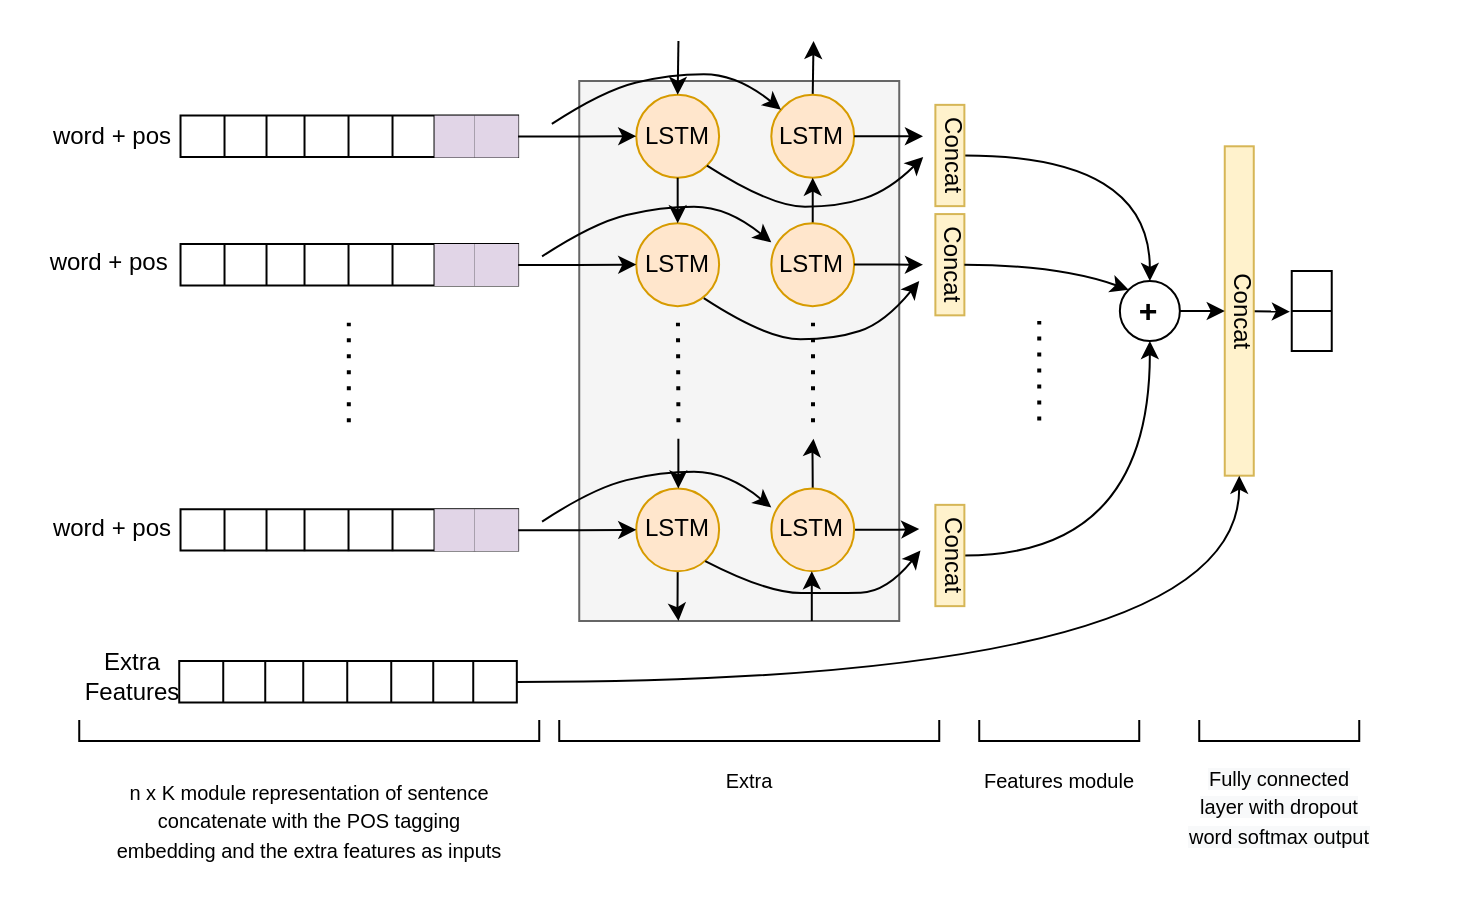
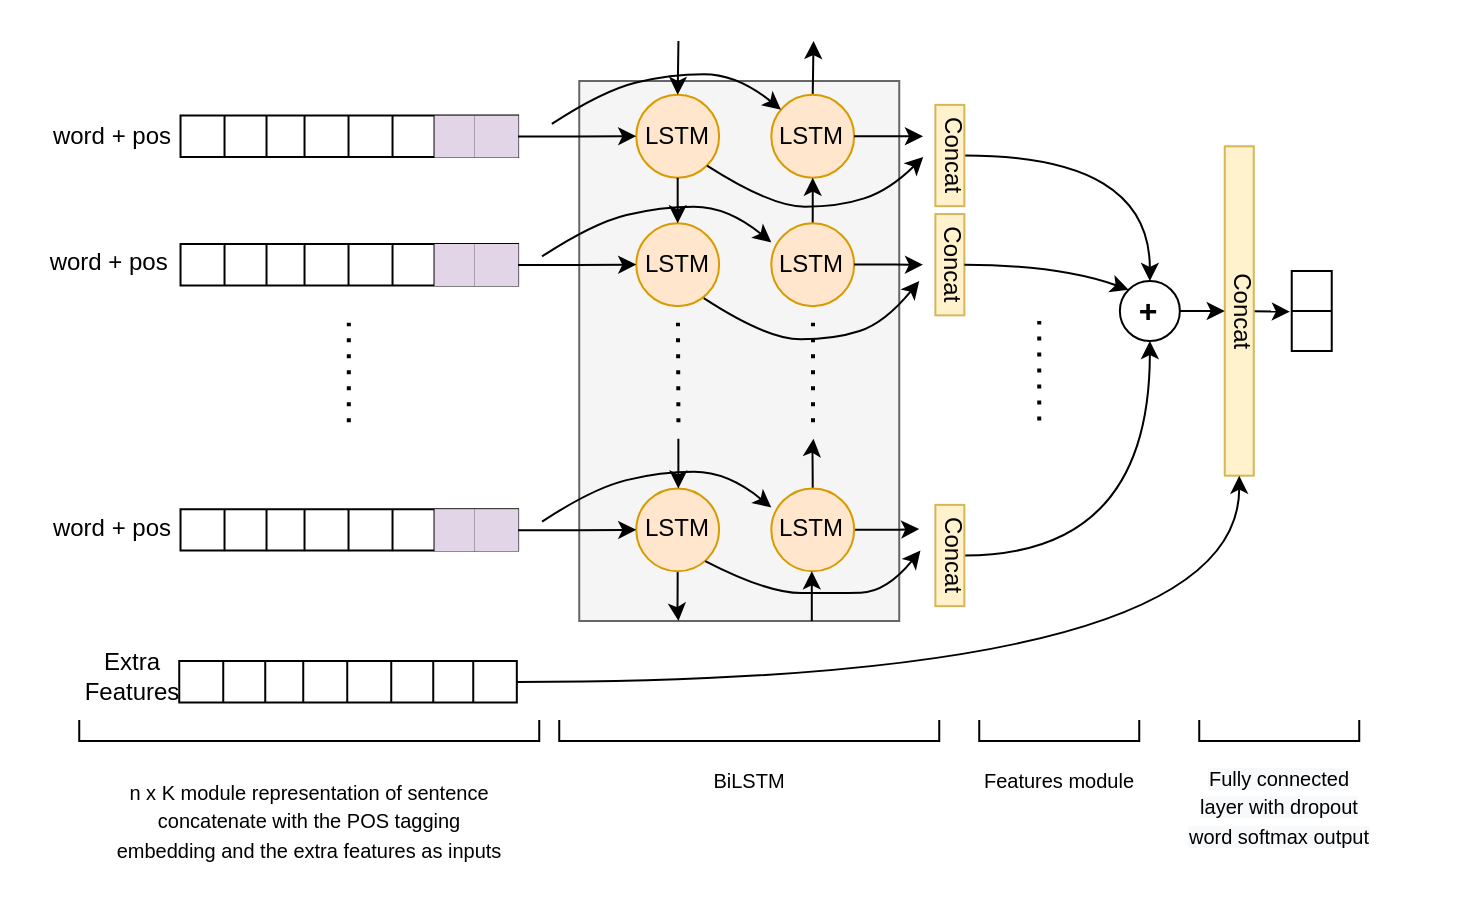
- <mxCell id="84" value="&lt;font size=&quot;1&quot;&gt;Extra&lt;br&gt;&lt;/font&gt;" style="text;html=1;strokeColor=none;fillColor=none;align=center;verticalAlign=middle;whiteSpace=wrap;rounded=0;" parent="3" vertex="1"><mxGeometry x="237.5" y="360" width="195" height="20" as="geometry" /></mxCell>
+ <mxCell id="84" value="&lt;font size=&quot;1&quot;&gt;BiLSTM&lt;br&gt;&lt;/font&gt;" style="text;html=1;strokeColor=none;fillColor=none;align=center;verticalAlign=middle;whiteSpace=wrap;rounded=0;" parent="3" vertex="1"><mxGeometry x="237.5" y="360" width="195" height="20" as="geometry" /></mxCell>
